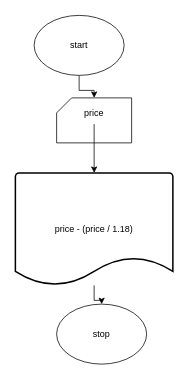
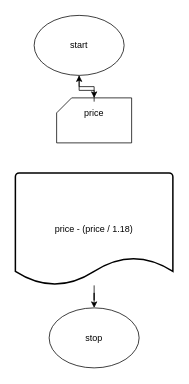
- <mxCell id="5" value="" style="edgeStyle=orthogonalEdgeStyle;rounded=0;orthogonalLoop=1;jettySize=auto;html=1;" edge="1" parent="1" source="6" target="8"><mxGeometry relative="1" as="geometry" /></mxCell>
+ <mxCell id="5" value="" style="edgeStyle=orthogonalEdgeStyle;rounded=0;orthogonalLoop=1;jettySize=auto;html=1;" edge="1" parent="1" source="6" target="3"><mxGeometry relative="1" as="geometry" /></mxCell>
- <mxCell id="9" value="stop" style="ellipse;whiteSpace=wrap;html=1;" vertex="1" parent="1"><mxGeometry x="75" y="405" width="120" height="80" as="geometry" /></mxCell>
+ <mxCell id="9" value="stop" style="ellipse;whiteSpace=wrap;html=1;" vertex="1" parent="1"><mxGeometry x="65" y="410" width="120" height="80" as="geometry" /></mxCell>
